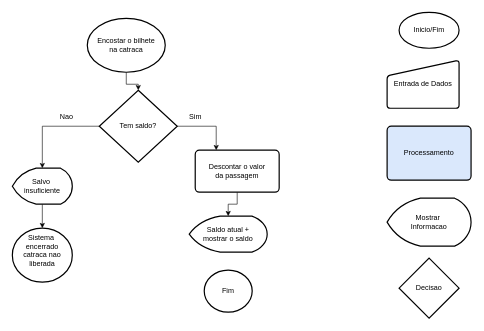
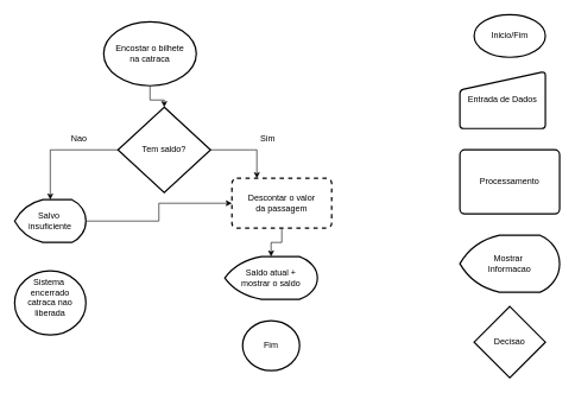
- <mxCell id="12" value="Sim" style="text;html=1;align=center;verticalAlign=middle;resizable=0;points=[];autosize=1;strokeColor=none;fillColor=none;" vertex="1" parent="1"><mxGeometry x="305" y="180" width="40" height="30" as="geometry" /></mxCell>
+ <mxCell id="12" value="Sim" style="text;html=1;align=center;verticalAlign=middle;resizable=0;points=[];autosize=1;strokeColor=none;fillColor=none;" vertex="1" parent="1"><mxGeometry x="355" y="180" width="40" height="30" as="geometry" /></mxCell>
- <mxCell id="4" value="Processamento" style="rounded=1;whiteSpace=wrap;html=1;absoluteArcSize=1;arcSize=14;strokeWidth=2;fillColor=#dae8fc;" vertex="1" parent="1"><mxGeometry x="645" y="210" width="140" height="90" as="geometry" /></mxCell>
+ <mxCell id="4" value="Processamento" style="rounded=1;whiteSpace=wrap;html=1;absoluteArcSize=1;arcSize=14;strokeWidth=2;" vertex="1" parent="1"><mxGeometry x="645" y="210" width="140" height="90" as="geometry" /></mxCell>
- <mxCell id="18" value="Descontar o valor&lt;br&gt;da passagem" style="rounded=1;whiteSpace=wrap;html=1;absoluteArcSize=1;arcSize=14;strokeWidth=2;" vertex="1" parent="1"><mxGeometry x="325" y="250" width="140" height="70" as="geometry" /></mxCell>
+ <mxCell id="18" value="Descontar o valor&lt;br&gt;da passagem" style="rounded=1;whiteSpace=wrap;html=1;absoluteArcSize=1;arcSize=14;strokeWidth=2;dashed=1;" vertex="1" parent="1"><mxGeometry x="325" y="250" width="140" height="70" as="geometry" /></mxCell>
- <mxCell id="14" value="" style="edgeStyle=orthogonalEdgeStyle;rounded=0;orthogonalLoop=1;jettySize=auto;html=1;" edge="1" parent="1" source="15" target="16"><mxGeometry relative="1" as="geometry" /></mxCell>
+ <mxCell id="14" value="" style="edgeStyle=orthogonalEdgeStyle;rounded=0;orthogonalLoop=1;jettySize=auto;html=1;" edge="1" parent="1" source="15" target="18"><mxGeometry relative="1" as="geometry" /></mxCell>
